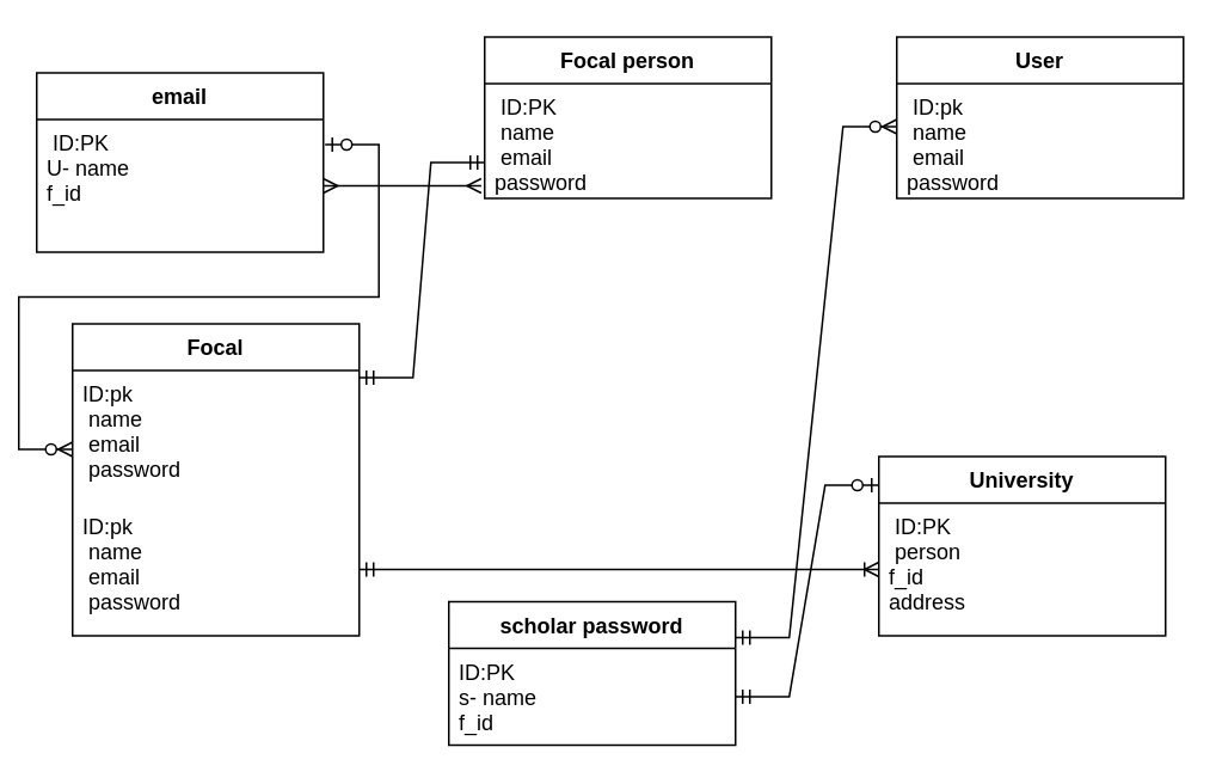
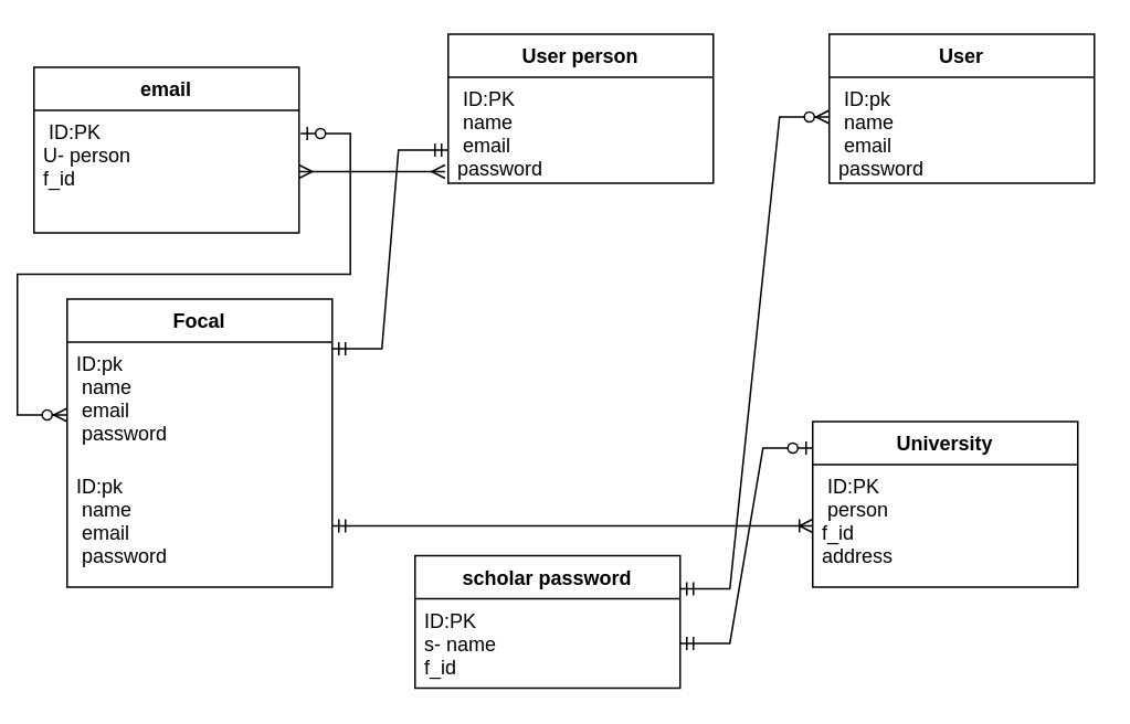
- <mxCell id="2" value="Focal person" style="swimlane;fontStyle=1;align=center;verticalAlign=top;childLayout=stackLayout;horizontal=1;startSize=26;horizontalStack=0;resizeParent=1;resizeParentMax=0;resizeLast=0;collapsible=1;marginBottom=0;" parent="1" vertex="1"><mxGeometry x="270" y="20" width="160" height="90" as="geometry" /></mxCell>
+ <mxCell id="2" value="User person" style="swimlane;fontStyle=1;align=center;verticalAlign=top;childLayout=stackLayout;horizontal=1;startSize=26;horizontalStack=0;resizeParent=1;resizeParentMax=0;resizeLast=0;collapsible=1;marginBottom=0;" parent="1" vertex="1"><mxGeometry x="270" y="20" width="160" height="90" as="geometry" /></mxCell>
- <mxCell id="12" value=" ID:PK&#10;U- name&#10;f_id&#10;&#10;" style="text;strokeColor=none;fillColor=none;align=left;verticalAlign=top;spacingLeft=4;spacingRight=4;overflow=hidden;rotatable=0;points=[[0,0.5],[1,0.5]];portConstraint=eastwest;" parent="11" vertex="1"><mxGeometry y="26" width="160" height="74" as="geometry" /></mxCell>
+ <mxCell id="12" value=" ID:PK&#10;U- person&#10;f_id&#10;&#10;" style="text;strokeColor=none;fillColor=none;align=left;verticalAlign=top;spacingLeft=4;spacingRight=4;overflow=hidden;rotatable=0;points=[[0,0.5],[1,0.5]];portConstraint=eastwest;" parent="11" vertex="1"><mxGeometry y="26" width="160" height="74" as="geometry" /></mxCell>
